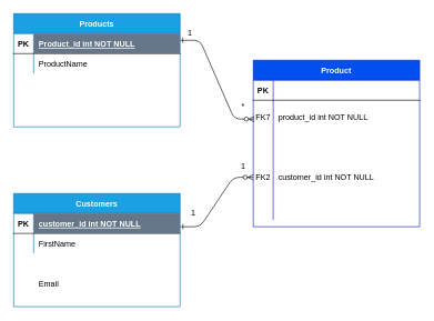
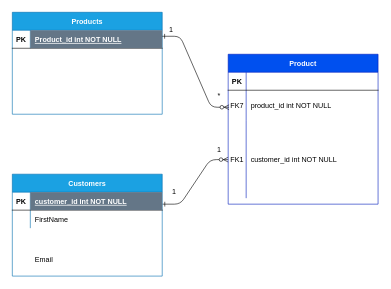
- <mxCell id="25" value="ProductName" style="shape=partialRectangle;overflow=hidden;connectable=0;fillColor=none;top=0;left=0;bottom=0;right=0;align=left;spacingLeft=6;" vertex="1" parent="23"><mxGeometry x="30" width="220" height="30" as="geometry"><mxRectangle width="220" height="30" as="alternateBounds" /></mxGeometry></mxCell>
- <mxCell id="31" value="FK2" style="shape=partialRectangle;overflow=hidden;connectable=0;fillColor=none;top=0;left=0;bottom=0;right=0;" vertex="1" parent="1"><mxGeometry x="380" y="250" width="30" height="30" as="geometry"><mxRectangle width="30" height="30" as="alternateBounds" /></mxGeometry></mxCell>
+ <mxCell id="31" value="FK1" style="shape=partialRectangle;overflow=hidden;connectable=0;fillColor=none;top=0;left=0;bottom=0;right=0;" vertex="1" parent="1"><mxGeometry x="380" y="250" width="30" height="30" as="geometry"><mxRectangle width="30" height="30" as="alternateBounds" /></mxGeometry></mxCell>
- <mxCell id="33" value="Email" style="shape=partialRectangle;overflow=hidden;connectable=0;fillColor=none;top=0;left=0;bottom=0;right=0;align=left;spacingLeft=6;" vertex="1" parent="1"><mxGeometry x="50" y="410" width="220" height="30" as="geometry"><mxRectangle width="220" height="30" as="alternateBounds" /></mxGeometry></mxCell>
+ <mxCell id="33" value="Email" style="shape=partialRectangle;overflow=hidden;connectable=0;fillColor=none;top=0;left=0;bottom=0;right=0;align=left;spacingLeft=6;" vertex="1" parent="1"><mxGeometry x="50" y="410" width="175" height="45" as="geometry"><mxRectangle width="220" height="30" as="alternateBounds" /></mxGeometry></mxCell>
